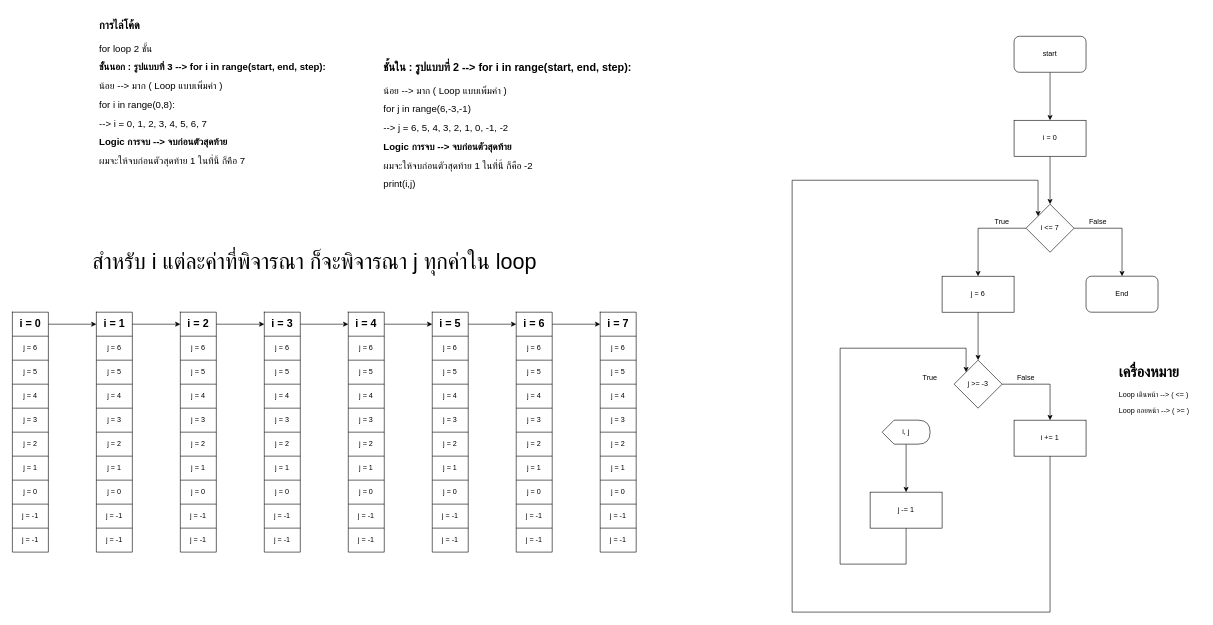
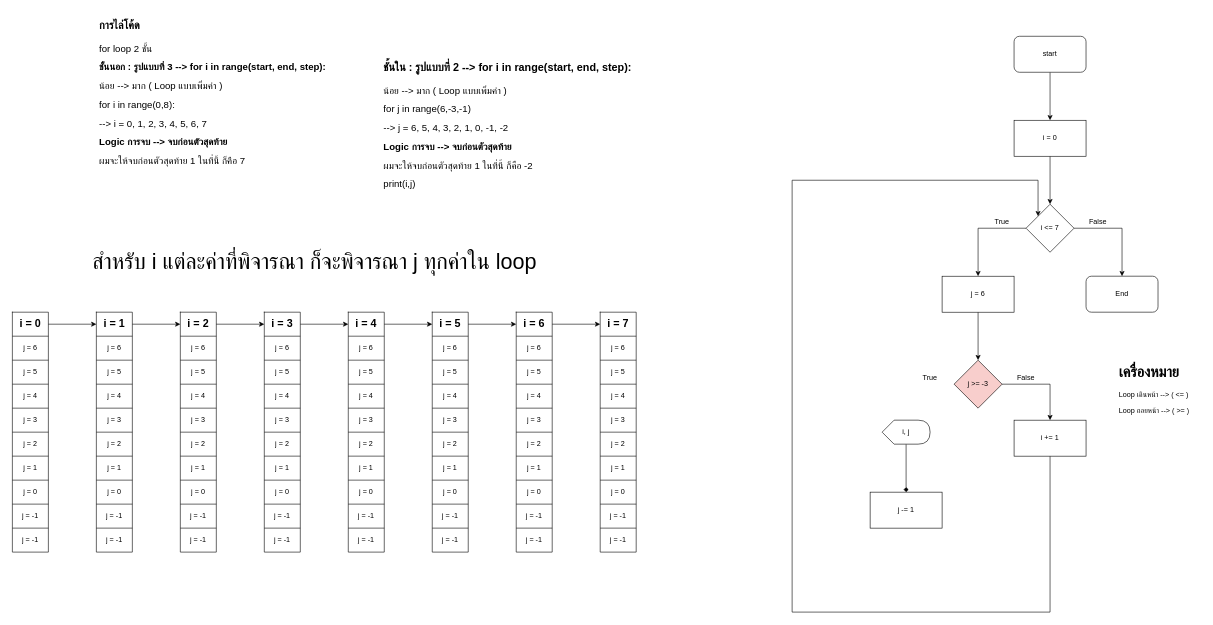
- <mxCell id="191" value="j &amp;gt;= -3" style="rhombus;whiteSpace=wrap;html=1;" parent="1" vertex="1"><mxGeometry x="1590" y="600" width="80" height="80" as="geometry" /></mxCell>
+ <mxCell id="191" value="j &amp;gt;= -3" style="rhombus;whiteSpace=wrap;html=1;fillColor=#f8cecc;" parent="1" vertex="1"><mxGeometry x="1590" y="600" width="80" height="80" as="geometry" /></mxCell>
- <mxCell id="192" style="edgeStyle=orthogonalEdgeStyle;rounded=0;orthogonalLoop=1;jettySize=auto;html=1;" parent="1" source="193" target="195" edge="1"><mxGeometry relative="1" as="geometry" /></mxCell>
+ <mxCell id="192" style="edgeStyle=orthogonalEdgeStyle;rounded=0;orthogonalLoop=1;jettySize=auto;html=1;endArrow=diamond;" parent="1" source="193" target="195" edge="1"><mxGeometry relative="1" as="geometry" /></mxCell>
- <mxCell id="194" style="edgeStyle=orthogonalEdgeStyle;rounded=0;orthogonalLoop=1;jettySize=auto;html=1;entryX=0;entryY=0;entryDx=0;entryDy=0;" parent="1" source="195" target="191" edge="1"><mxGeometry relative="1" as="geometry"><Array as="points"><mxPoint x="1510" y="940" /><mxPoint x="1400" y="940" /><mxPoint x="1400" y="580" /><mxPoint x="1610" y="580" /></Array></mxGeometry></mxCell>
